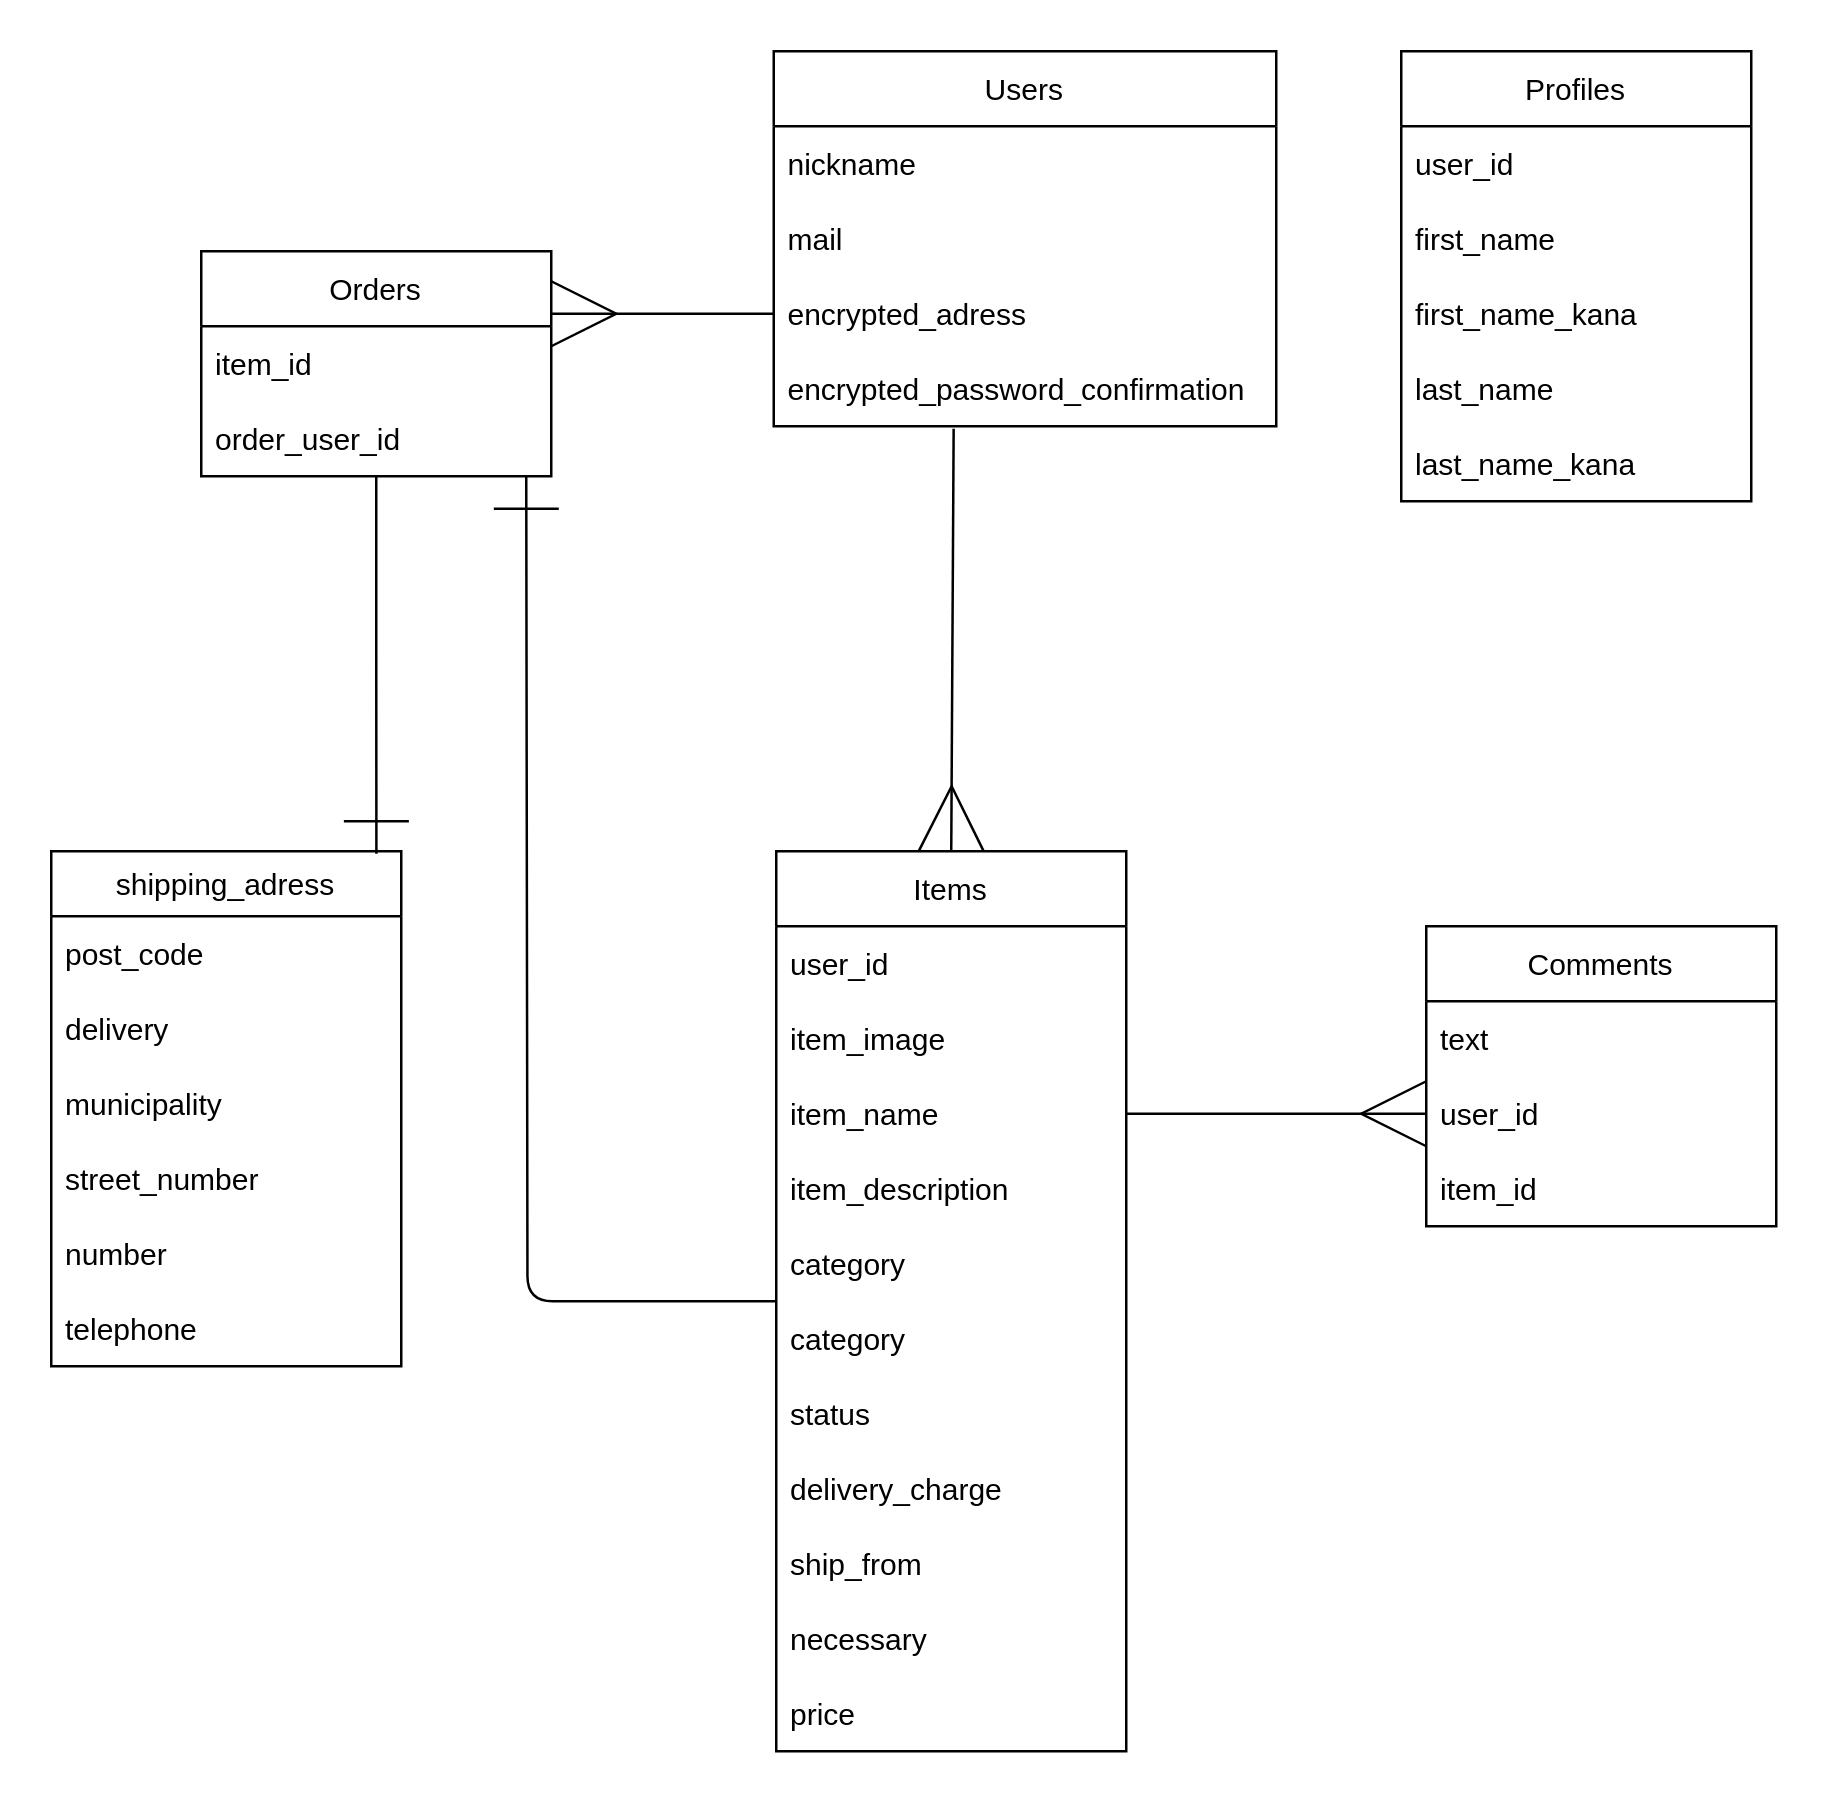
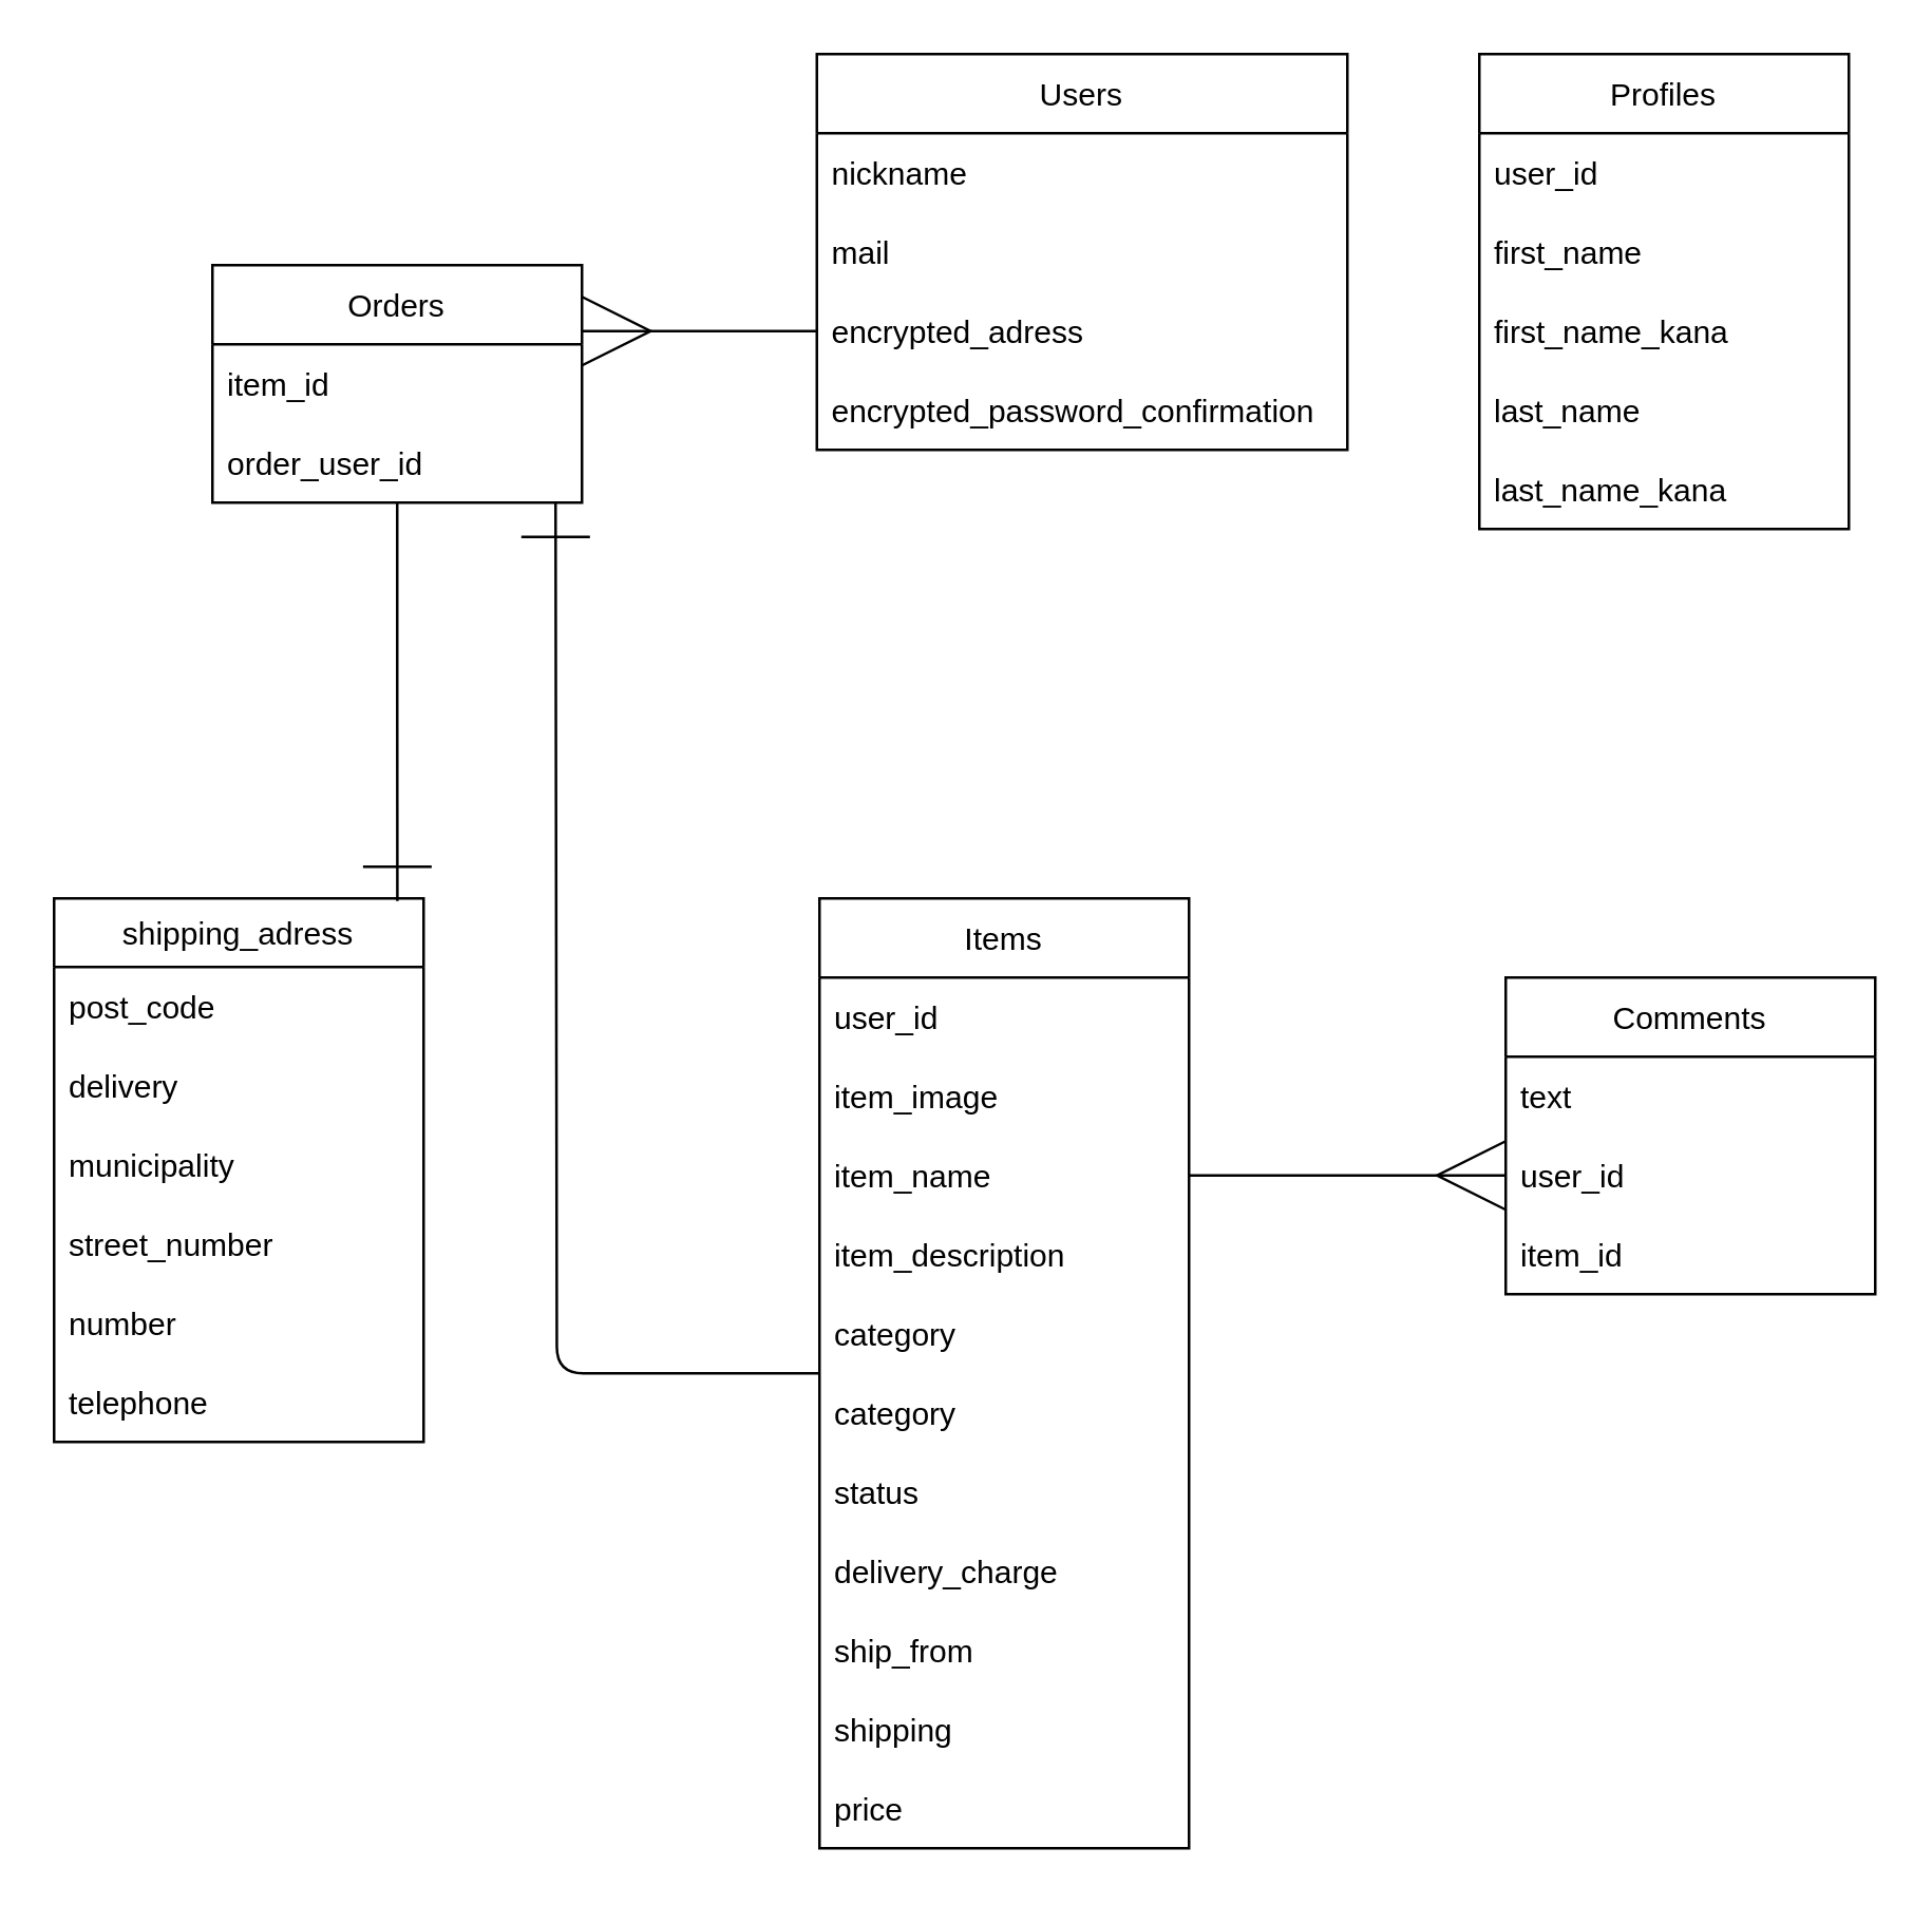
- <mxCell id="2" style="edgeStyle=none;jumpSize=24;html=1;entryX=0.5;entryY=0;entryDx=0;entryDy=0;endArrow=ERmany;endFill=0;startSize=24;endSize=24;exitX=0.358;exitY=1.033;exitDx=0;exitDy=0;exitPerimeter=0;" edge="1" parent="1" source="7" target="23"><mxGeometry relative="1" as="geometry" /></mxCell>
- <mxCell id="33" value="necessary" style="text;strokeColor=none;fillColor=none;align=left;verticalAlign=middle;spacingLeft=4;spacingRight=4;overflow=hidden;points=[[0,0.5],[1,0.5]];portConstraint=eastwest;rotatable=0;" vertex="1" parent="23"><mxGeometry y="300" width="140" height="30" as="geometry" /></mxCell>
+ <mxCell id="33" value="shipping" style="text;strokeColor=none;fillColor=none;align=left;verticalAlign=middle;spacingLeft=4;spacingRight=4;overflow=hidden;points=[[0,0.5],[1,0.5]];portConstraint=eastwest;rotatable=0;" vertex="1" parent="23"><mxGeometry y="300" width="140" height="30" as="geometry" /></mxCell>
